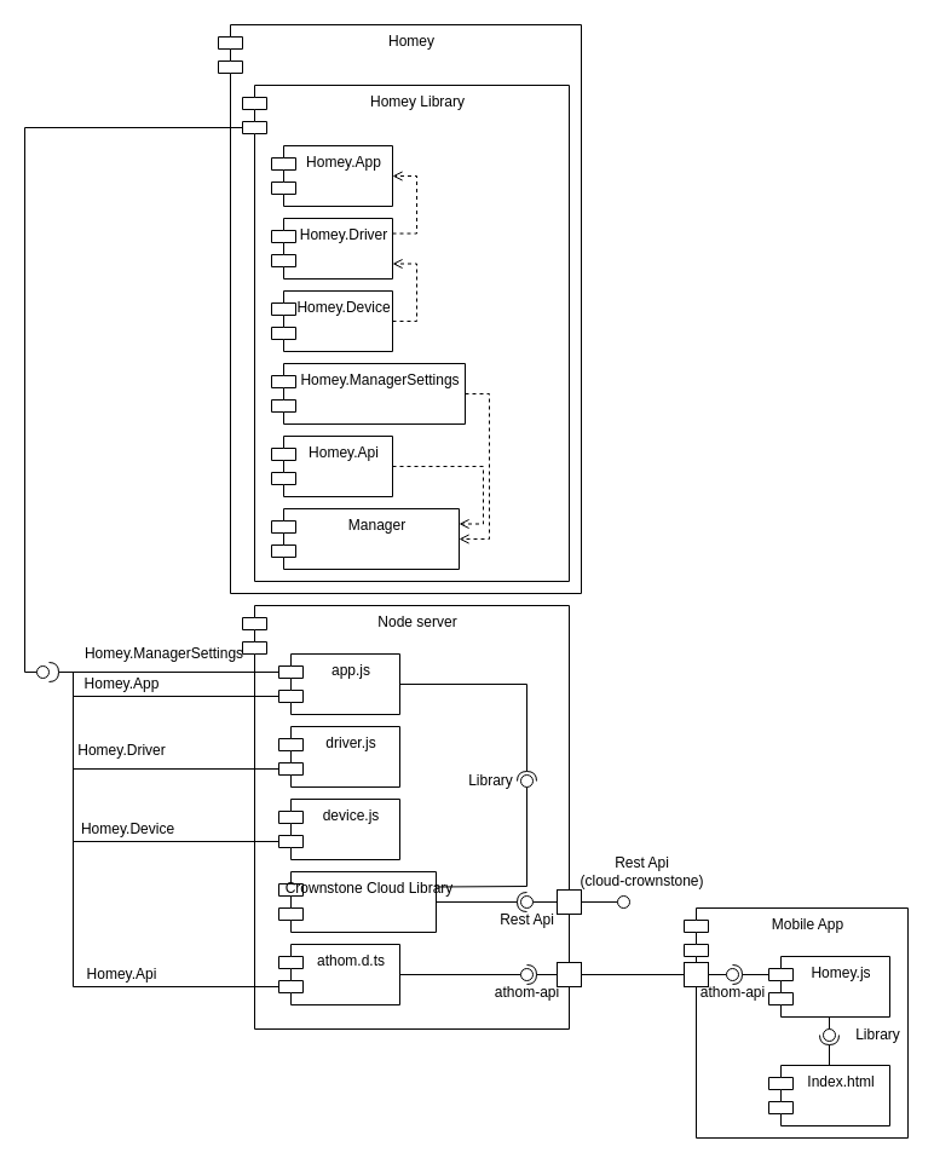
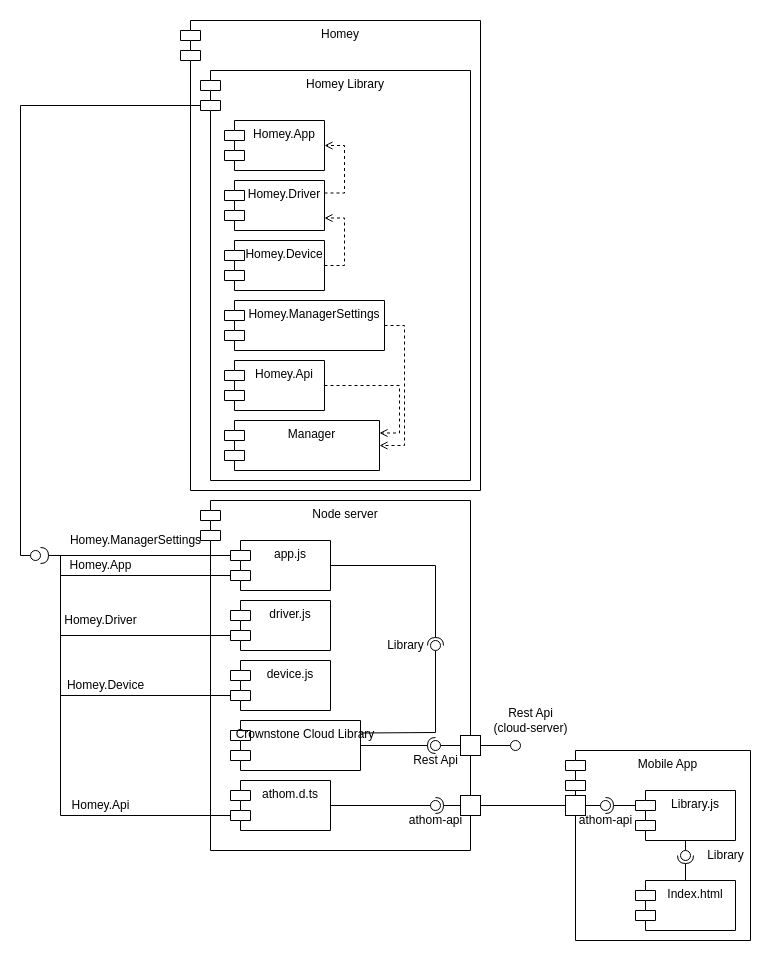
- <mxCell id="48" value="Rest Api&lt;br&gt;(cloud-crownstone)" style="text;html=1;align=center;verticalAlign=middle;resizable=0;points=[];autosize=1;" vertex="1" parent="1"><mxGeometry x="470" y="705" width="120" height="30" as="geometry" /></mxCell>
+ <mxCell id="48" value="Rest Api&lt;br&gt;(cloud-server)" style="text;html=1;align=center;verticalAlign=middle;resizable=0;points=[];autosize=1;" vertex="1" parent="1"><mxGeometry x="470" y="705" width="120" height="30" as="geometry" /></mxCell>
- <mxCell id="18" value="Homey.js" style="shape=module;align=left;spacingLeft=20;align=center;verticalAlign=top;" parent="1" vertex="1"><mxGeometry x="635" y="790" width="100" height="50" as="geometry" /></mxCell>
+ <mxCell id="18" value="Library.js" style="shape=module;align=left;spacingLeft=20;align=center;verticalAlign=top;" parent="1" vertex="1"><mxGeometry x="635" y="790" width="100" height="50" as="geometry" /></mxCell>
